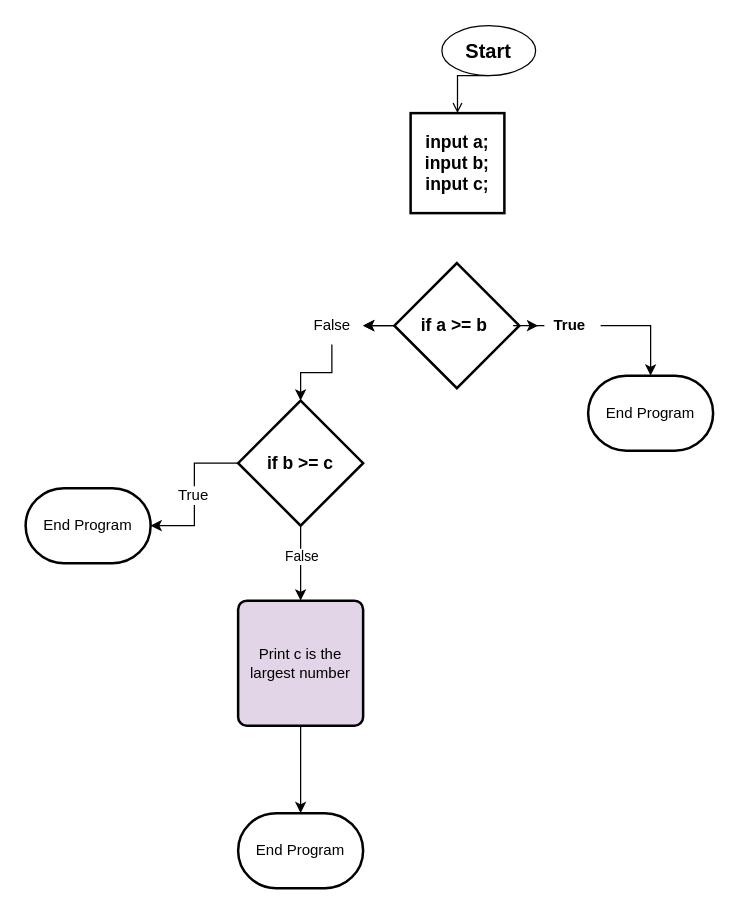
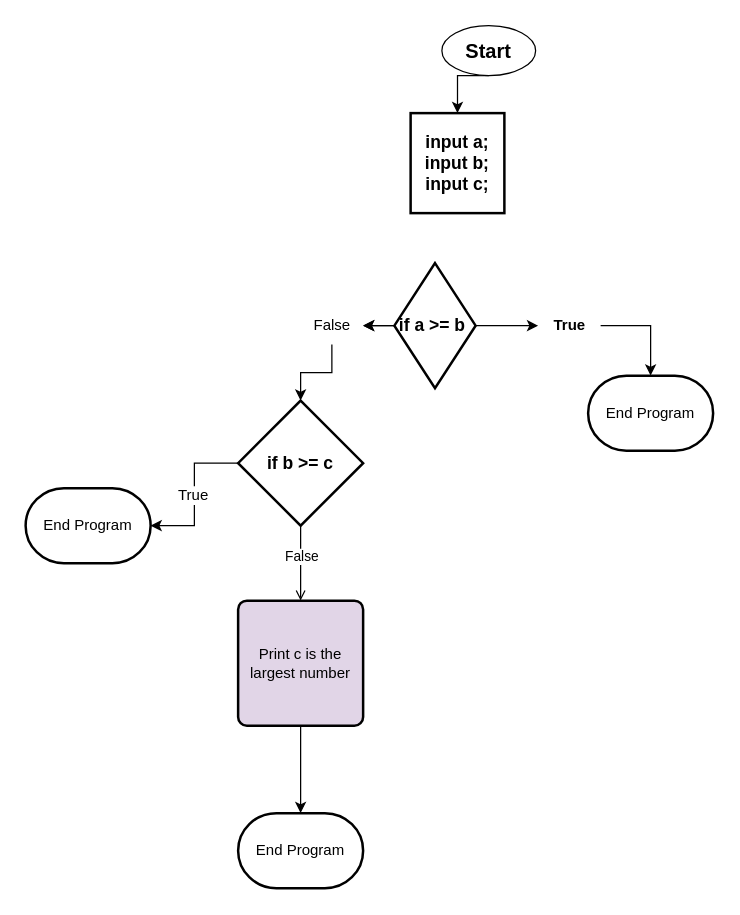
- <mxCell id="2" style="edgeStyle=orthogonalEdgeStyle;rounded=0;orthogonalLoop=1;jettySize=auto;html=1;exitX=0.5;exitY=1;exitDx=0;exitDy=0;entryX=0.5;entryY=0;entryDx=0;entryDy=0;endArrow=open;" edge="1" parent="1" source="3" target="4"><mxGeometry relative="1" as="geometry" /></mxCell>
+ <mxCell id="2" style="edgeStyle=orthogonalEdgeStyle;rounded=0;orthogonalLoop=1;jettySize=auto;html=1;exitX=0.5;exitY=1;exitDx=0;exitDy=0;entryX=0.5;entryY=0;entryDx=0;entryDy=0;" edge="1" parent="1" source="3" target="4"><mxGeometry relative="1" as="geometry" /></mxCell>
- <mxCell id="8" value="&lt;b&gt;&lt;font style=&quot;font-size: 14px;&quot;&gt;if a &amp;gt;= b&amp;nbsp;&lt;/font&gt;&lt;/b&gt;" style="strokeWidth=2;html=1;shape=mxgraph.flowchart.decision;whiteSpace=wrap;" vertex="1" parent="1"><mxGeometry x="315" y="210" width="100" height="100" as="geometry" /></mxCell>
+ <mxCell id="8" value="&lt;b&gt;&lt;font style=&quot;font-size: 14px;&quot;&gt;if a &amp;gt;= b&amp;nbsp;&lt;/font&gt;&lt;/b&gt;" style="strokeWidth=2;html=1;shape=mxgraph.flowchart.decision;whiteSpace=wrap;" vertex="1" parent="1"><mxGeometry x="315" y="210" width="65" height="100" as="geometry" /></mxCell>
- <mxCell id="12" style="edgeStyle=orthogonalEdgeStyle;rounded=0;orthogonalLoop=1;jettySize=auto;html=1;exitX=0.5;exitY=1;exitDx=0;exitDy=0;exitPerimeter=0;" edge="1" parent="1" source="14" target="21"><mxGeometry relative="1" as="geometry" /></mxCell>
+ <mxCell id="12" style="edgeStyle=orthogonalEdgeStyle;rounded=0;orthogonalLoop=1;jettySize=auto;html=1;exitX=0.5;exitY=1;exitDx=0;exitDy=0;exitPerimeter=0;endArrow=open;" edge="1" parent="1" source="14" target="21"><mxGeometry relative="1" as="geometry" /></mxCell>
